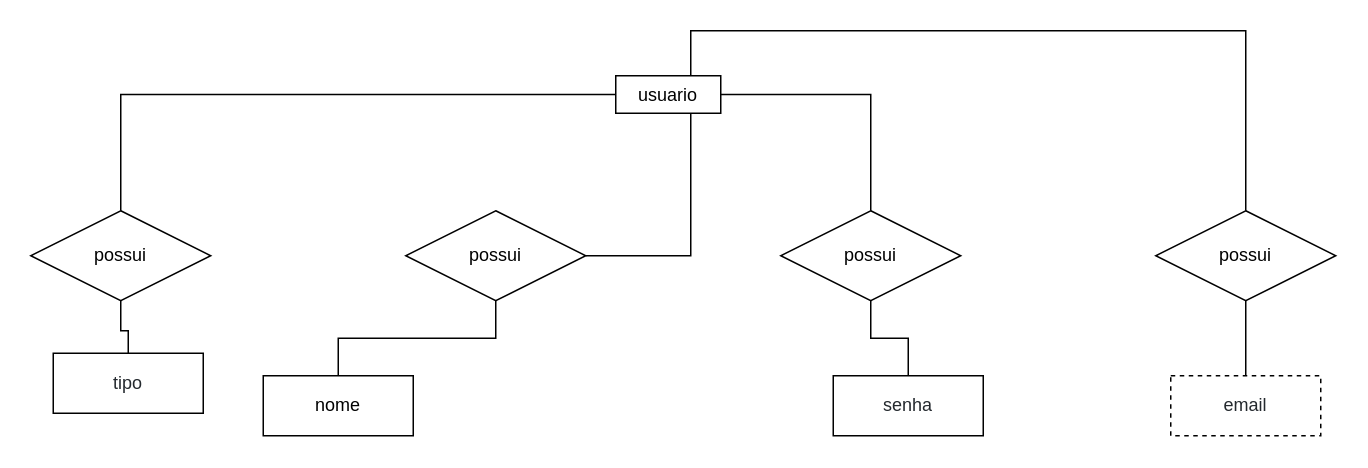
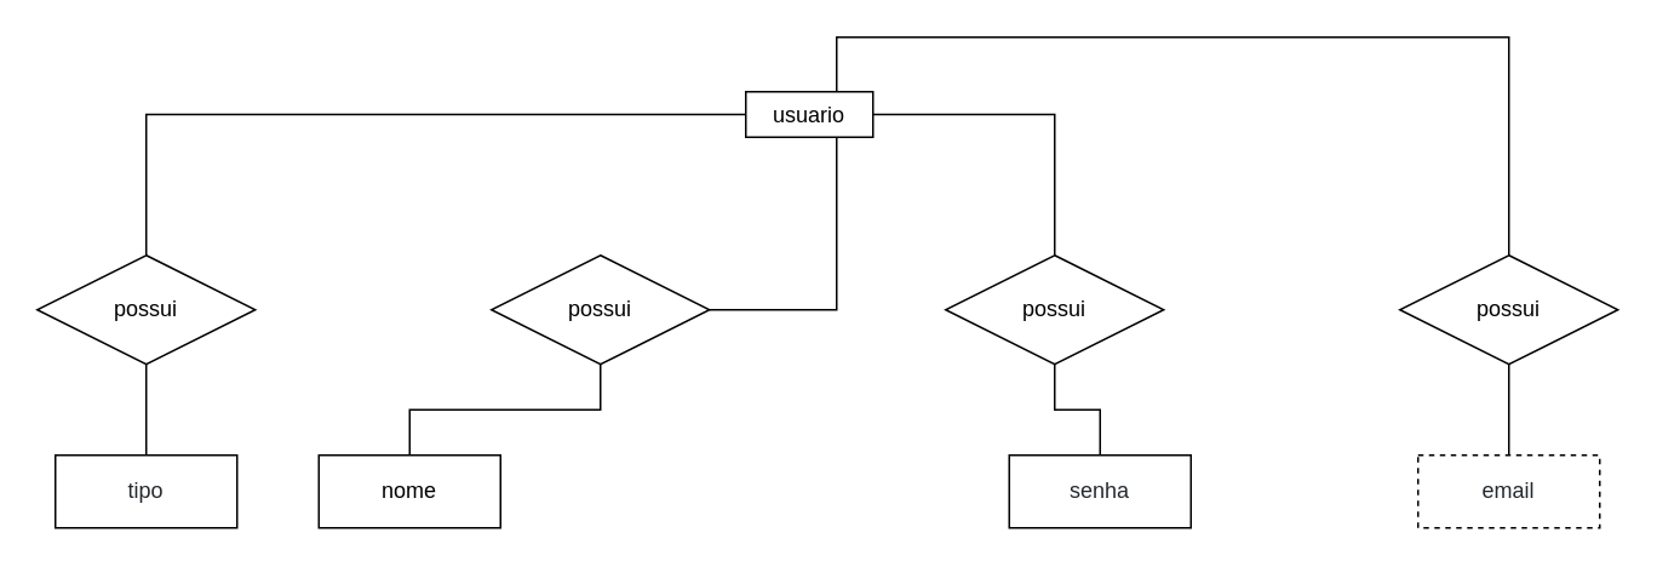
- <mxCell id="10" value="&lt;span style=&quot;color: rgb(36 , 41 , 46) ; font-family: , , &amp;#34;sf mono&amp;#34; , &amp;#34;menlo&amp;#34; , &amp;#34;consolas&amp;#34; , &amp;#34;liberation mono&amp;#34; , monospace ; background-color: rgb(255 , 255 , 255)&quot;&gt;tipo&lt;/span&gt;" style="whiteSpace=wrap;html=1;align=center;" parent="1" vertex="1"><mxGeometry x="35" y="235" width="100" height="40" as="geometry" /></mxCell>
+ <mxCell id="10" value="&lt;span style=&quot;color: rgb(36 , 41 , 46) ; font-family: , , &amp;#34;sf mono&amp;#34; , &amp;#34;menlo&amp;#34; , &amp;#34;consolas&amp;#34; , &amp;#34;liberation mono&amp;#34; , monospace ; background-color: rgb(255 , 255 , 255)&quot;&gt;tipo&lt;/span&gt;" style="whiteSpace=wrap;html=1;align=center;" parent="1" vertex="1"><mxGeometry x="30" y="250" width="100" height="40" as="geometry" /></mxCell>
